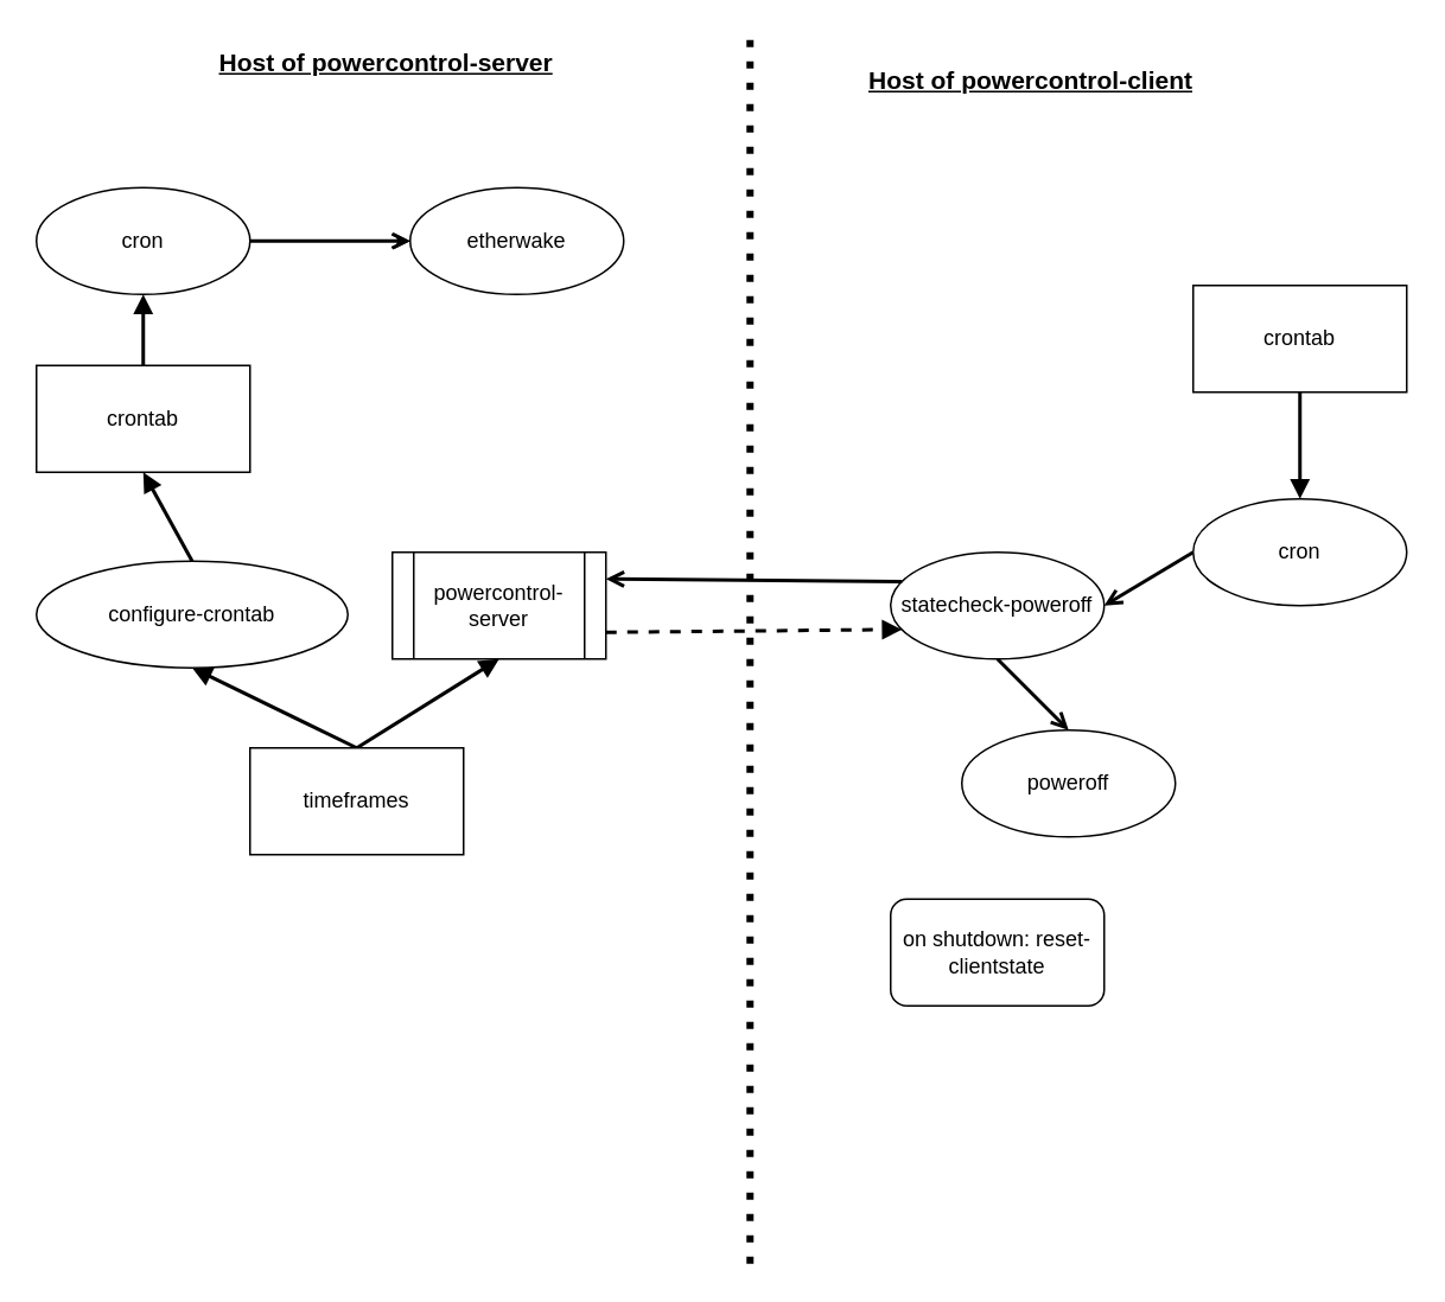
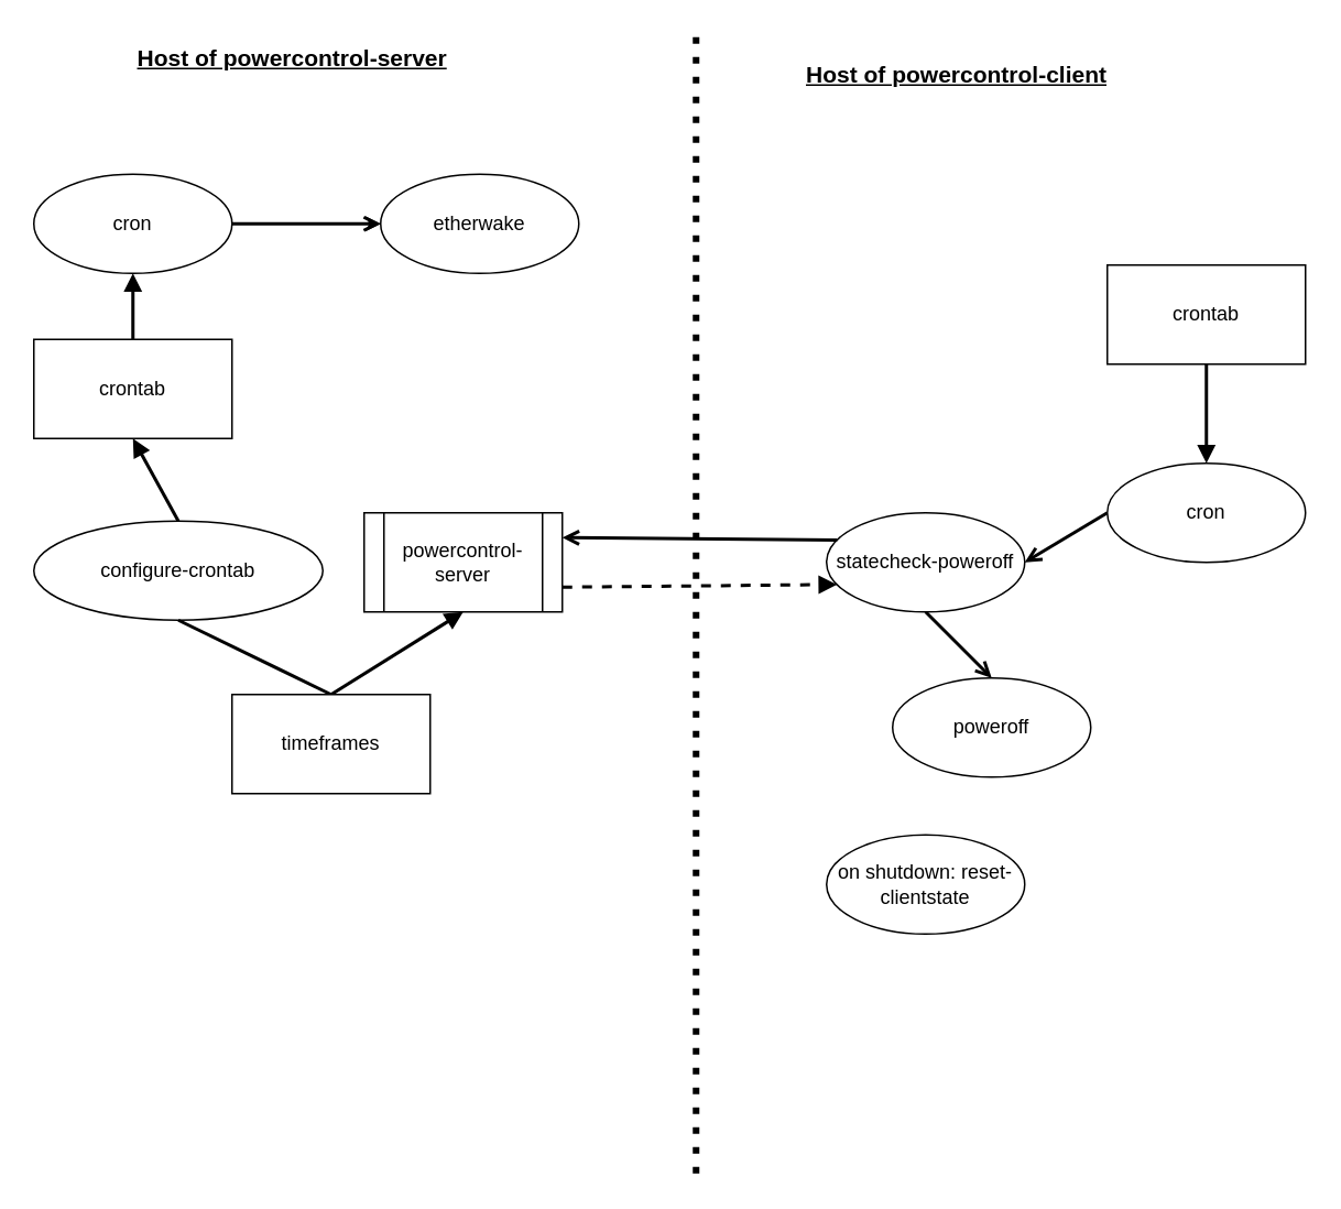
- <mxCell id="25" value="&lt;font style=&quot;font-size: 14px&quot;&gt;&lt;u&gt;&lt;b&gt;Host of powercontrol-server&lt;/b&gt;&lt;/u&gt;&lt;/font&gt;" style="text;whiteSpace=wrap;html=1;" vertex="1" parent="1"><mxGeometry x="121" y="20" width="230" height="30" as="geometry" /></mxCell>
+ <mxCell id="25" value="&lt;font style=&quot;font-size: 14px&quot;&gt;&lt;u&gt;&lt;b&gt;Host of powercontrol-server&lt;/b&gt;&lt;/u&gt;&lt;/font&gt;" style="text;whiteSpace=wrap;html=1;" vertex="1" parent="1"><mxGeometry x="81" y="20" width="230" height="30" as="geometry" /></mxCell>
- <mxCell id="16" style="edgeStyle=none;rounded=0;orthogonalLoop=1;jettySize=auto;html=1;exitX=0.5;exitY=0;exitDx=0;exitDy=0;entryX=0.5;entryY=1;entryDx=0;entryDy=0;endArrow=block;endFill=1;strokeWidth=2;" edge="1" parent="1" source="18" target="13"><mxGeometry relative="1" as="geometry" /></mxCell>
+ <mxCell id="16" style="edgeStyle=none;rounded=0;orthogonalLoop=1;jettySize=auto;html=1;exitX=0.5;exitY=0;exitDx=0;exitDy=0;entryX=0.5;entryY=1;entryDx=0;entryDy=0;endArrow=none;endFill=1;strokeWidth=2;" edge="1" parent="1" source="18" target="13"><mxGeometry relative="1" as="geometry" /></mxCell>
- <mxCell id="19" value="on shutdown: reset-clientstate" style="whiteSpace=wrap;html=1;fillColor=default;rounded=1;" vertex="1" parent="1"><mxGeometry x="500" y="505" width="120" height="60" as="geometry" /></mxCell>
+ <mxCell id="19" value="on shutdown: reset-clientstate" style="ellipse;whiteSpace=wrap;html=1;fillColor=default;" vertex="1" parent="1"><mxGeometry x="500" y="505" width="120" height="60" as="geometry" /></mxCell>
